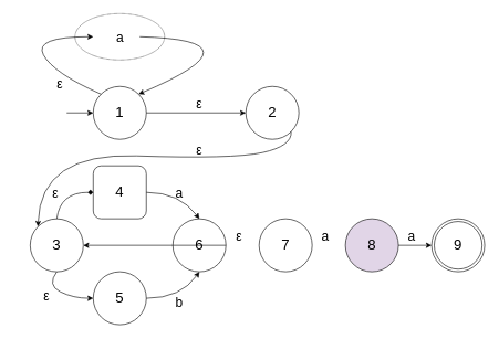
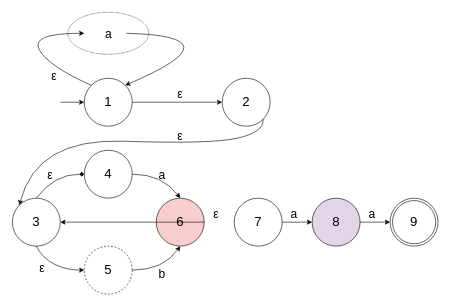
- <mxCell id="12" value="&lt;font style=&quot;font-size: 22px;&quot;&gt;4&lt;/font&gt;" style="whiteSpace=wrap;html=1;aspect=fixed;rounded=1;" vertex="1" parent="1"><mxGeometry x="140" y="250" width="80" height="80" as="geometry" /></mxCell>
+ <mxCell id="12" value="&lt;font style=&quot;font-size: 22px;&quot;&gt;4&lt;/font&gt;" style="ellipse;whiteSpace=wrap;html=1;aspect=fixed;" vertex="1" parent="1"><mxGeometry x="140" y="250" width="80" height="80" as="geometry" /></mxCell>
- <mxCell id="13" value="&lt;font style=&quot;font-size: 22px;&quot;&gt;3&lt;/font&gt;" style="ellipse;whiteSpace=wrap;html=1;aspect=fixed;" vertex="1" parent="1"><mxGeometry x="45" y="330" width="80" height="80" as="geometry" /></mxCell>
+ <mxCell id="13" value="&lt;font style=&quot;font-size: 22px;&quot;&gt;3&lt;/font&gt;" style="ellipse;whiteSpace=wrap;html=1;aspect=fixed;" vertex="1" parent="1"><mxGeometry x="20" y="330" width="80" height="80" as="geometry" /></mxCell>
- <mxCell id="14" value="&lt;font style=&quot;font-size: 22px;&quot;&gt;6&lt;/font&gt;" style="ellipse;whiteSpace=wrap;html=1;aspect=fixed;" vertex="1" parent="1"><mxGeometry x="260" y="330" width="80" height="80" as="geometry" /></mxCell>
+ <mxCell id="14" value="&lt;font style=&quot;font-size: 22px;&quot;&gt;6&lt;/font&gt;" style="ellipse;whiteSpace=wrap;html=1;aspect=fixed;fillColor=#f8cecc;" vertex="1" parent="1"><mxGeometry x="260" y="330" width="80" height="80" as="geometry" /></mxCell>
+ <mxCell id="28" value="" style="endArrow=classic;html=1;rounded=0;exitX=1;exitY=0.5;exitDx=0;exitDy=0;entryX=0;entryY=0.5;entryDx=0;entryDy=0;" edge="1" parent="1" source="26" target="27"><mxGeometry width="50" height="50" relative="1" as="geometry"><mxPoint x="570" y="320" as="sourcePoint" /><mxPoint x="620" y="270" as="targetPoint" /></mxGeometry></mxCell>
- <mxCell id="11" value="&lt;font style=&quot;font-size: 22px;&quot;&gt;5&lt;/font&gt;" style="ellipse;whiteSpace=wrap;html=1;aspect=fixed;" vertex="1" parent="1"><mxGeometry x="140" y="410" width="80" height="80" as="geometry" /></mxCell>
+ <mxCell id="11" value="&lt;font style=&quot;font-size: 22px;&quot;&gt;5&lt;/font&gt;" style="ellipse;whiteSpace=wrap;html=1;aspect=fixed;dashed=1;" vertex="1" parent="1"><mxGeometry x="140" y="410" width="80" height="80" as="geometry" /></mxCell>
